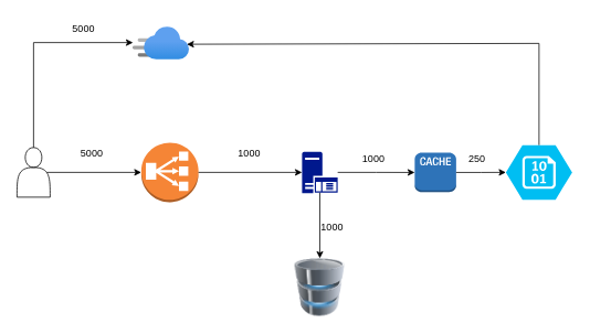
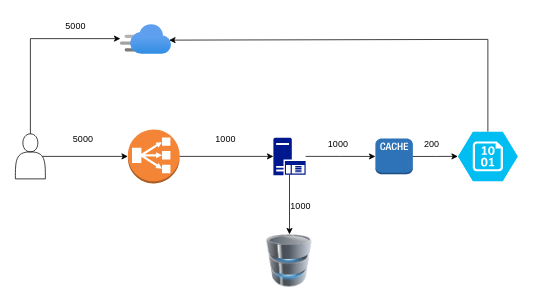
- <mxCell id="16" value="250" style="text;html=1;align=center;verticalAlign=middle;resizable=0;points=[];autosize=1;strokeColor=none;fillColor=none;" vertex="1" parent="1"><mxGeometry x="555" y="176.5" width="40" height="30" as="geometry" /></mxCell>
+ <mxCell id="16" value="200" style="text;html=1;align=center;verticalAlign=middle;resizable=0;points=[];autosize=1;strokeColor=none;fillColor=none;" vertex="1" parent="1"><mxGeometry x="555" y="176.5" width="40" height="30" as="geometry" /></mxCell>
